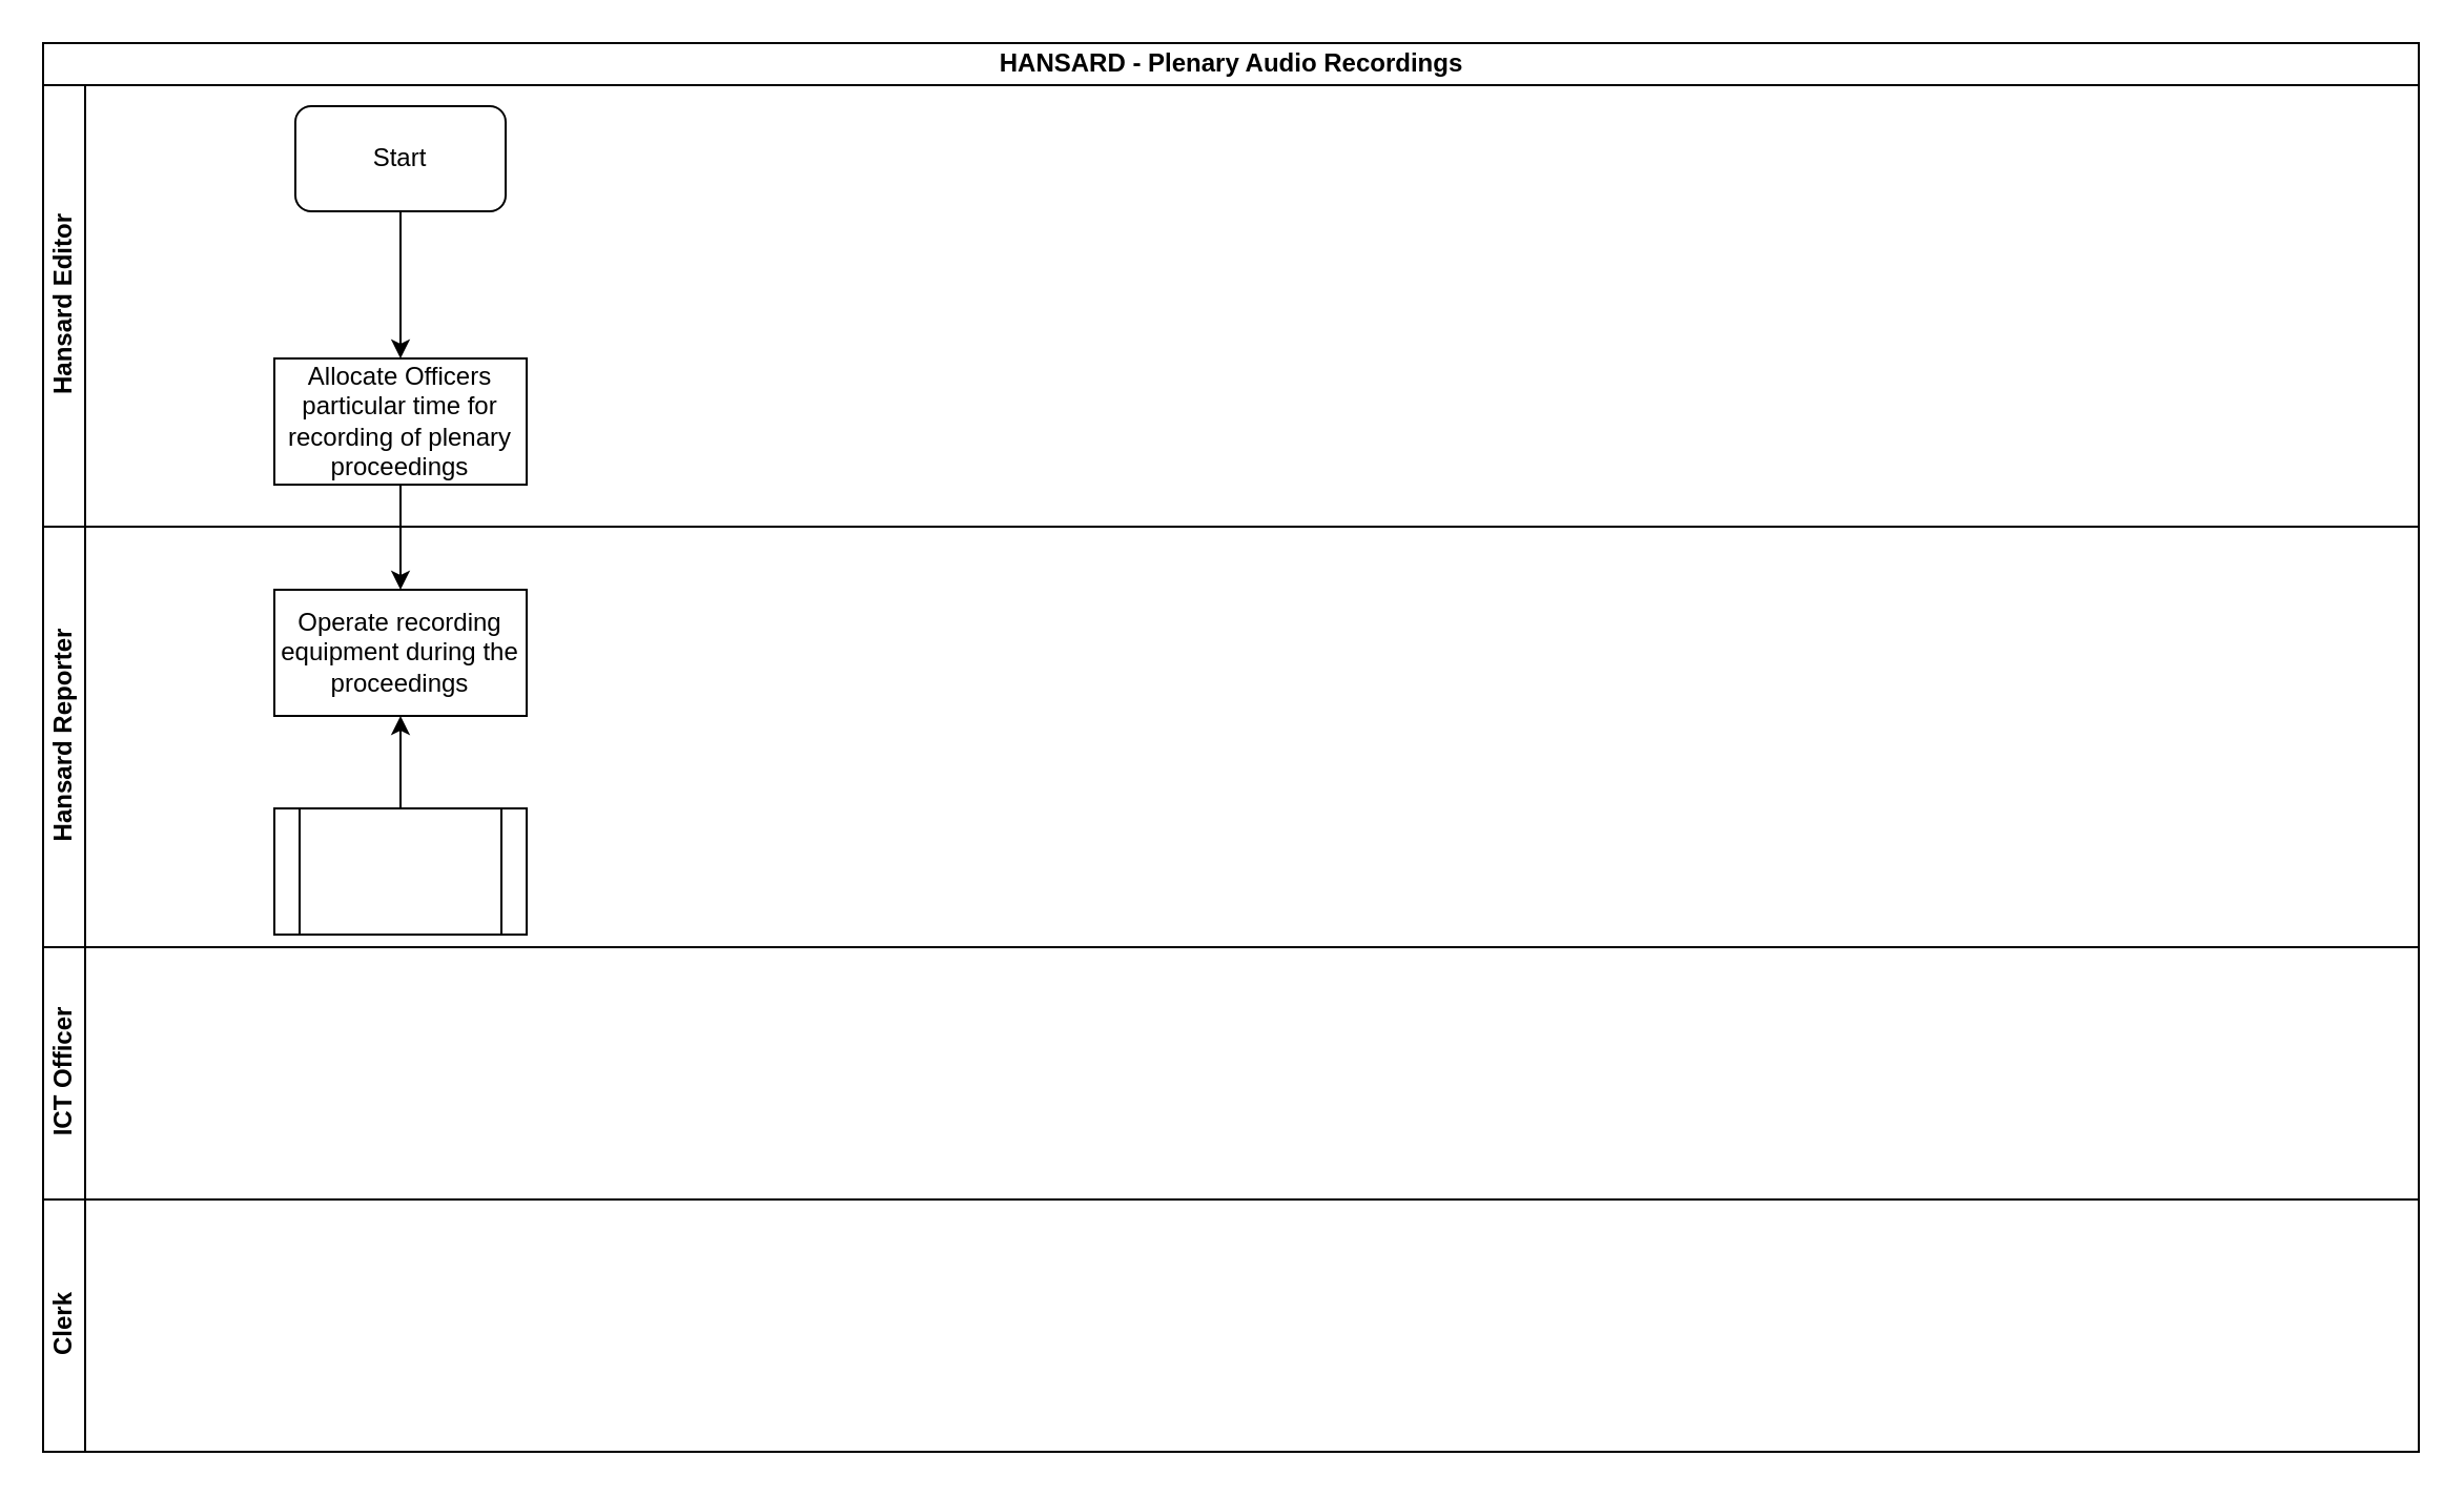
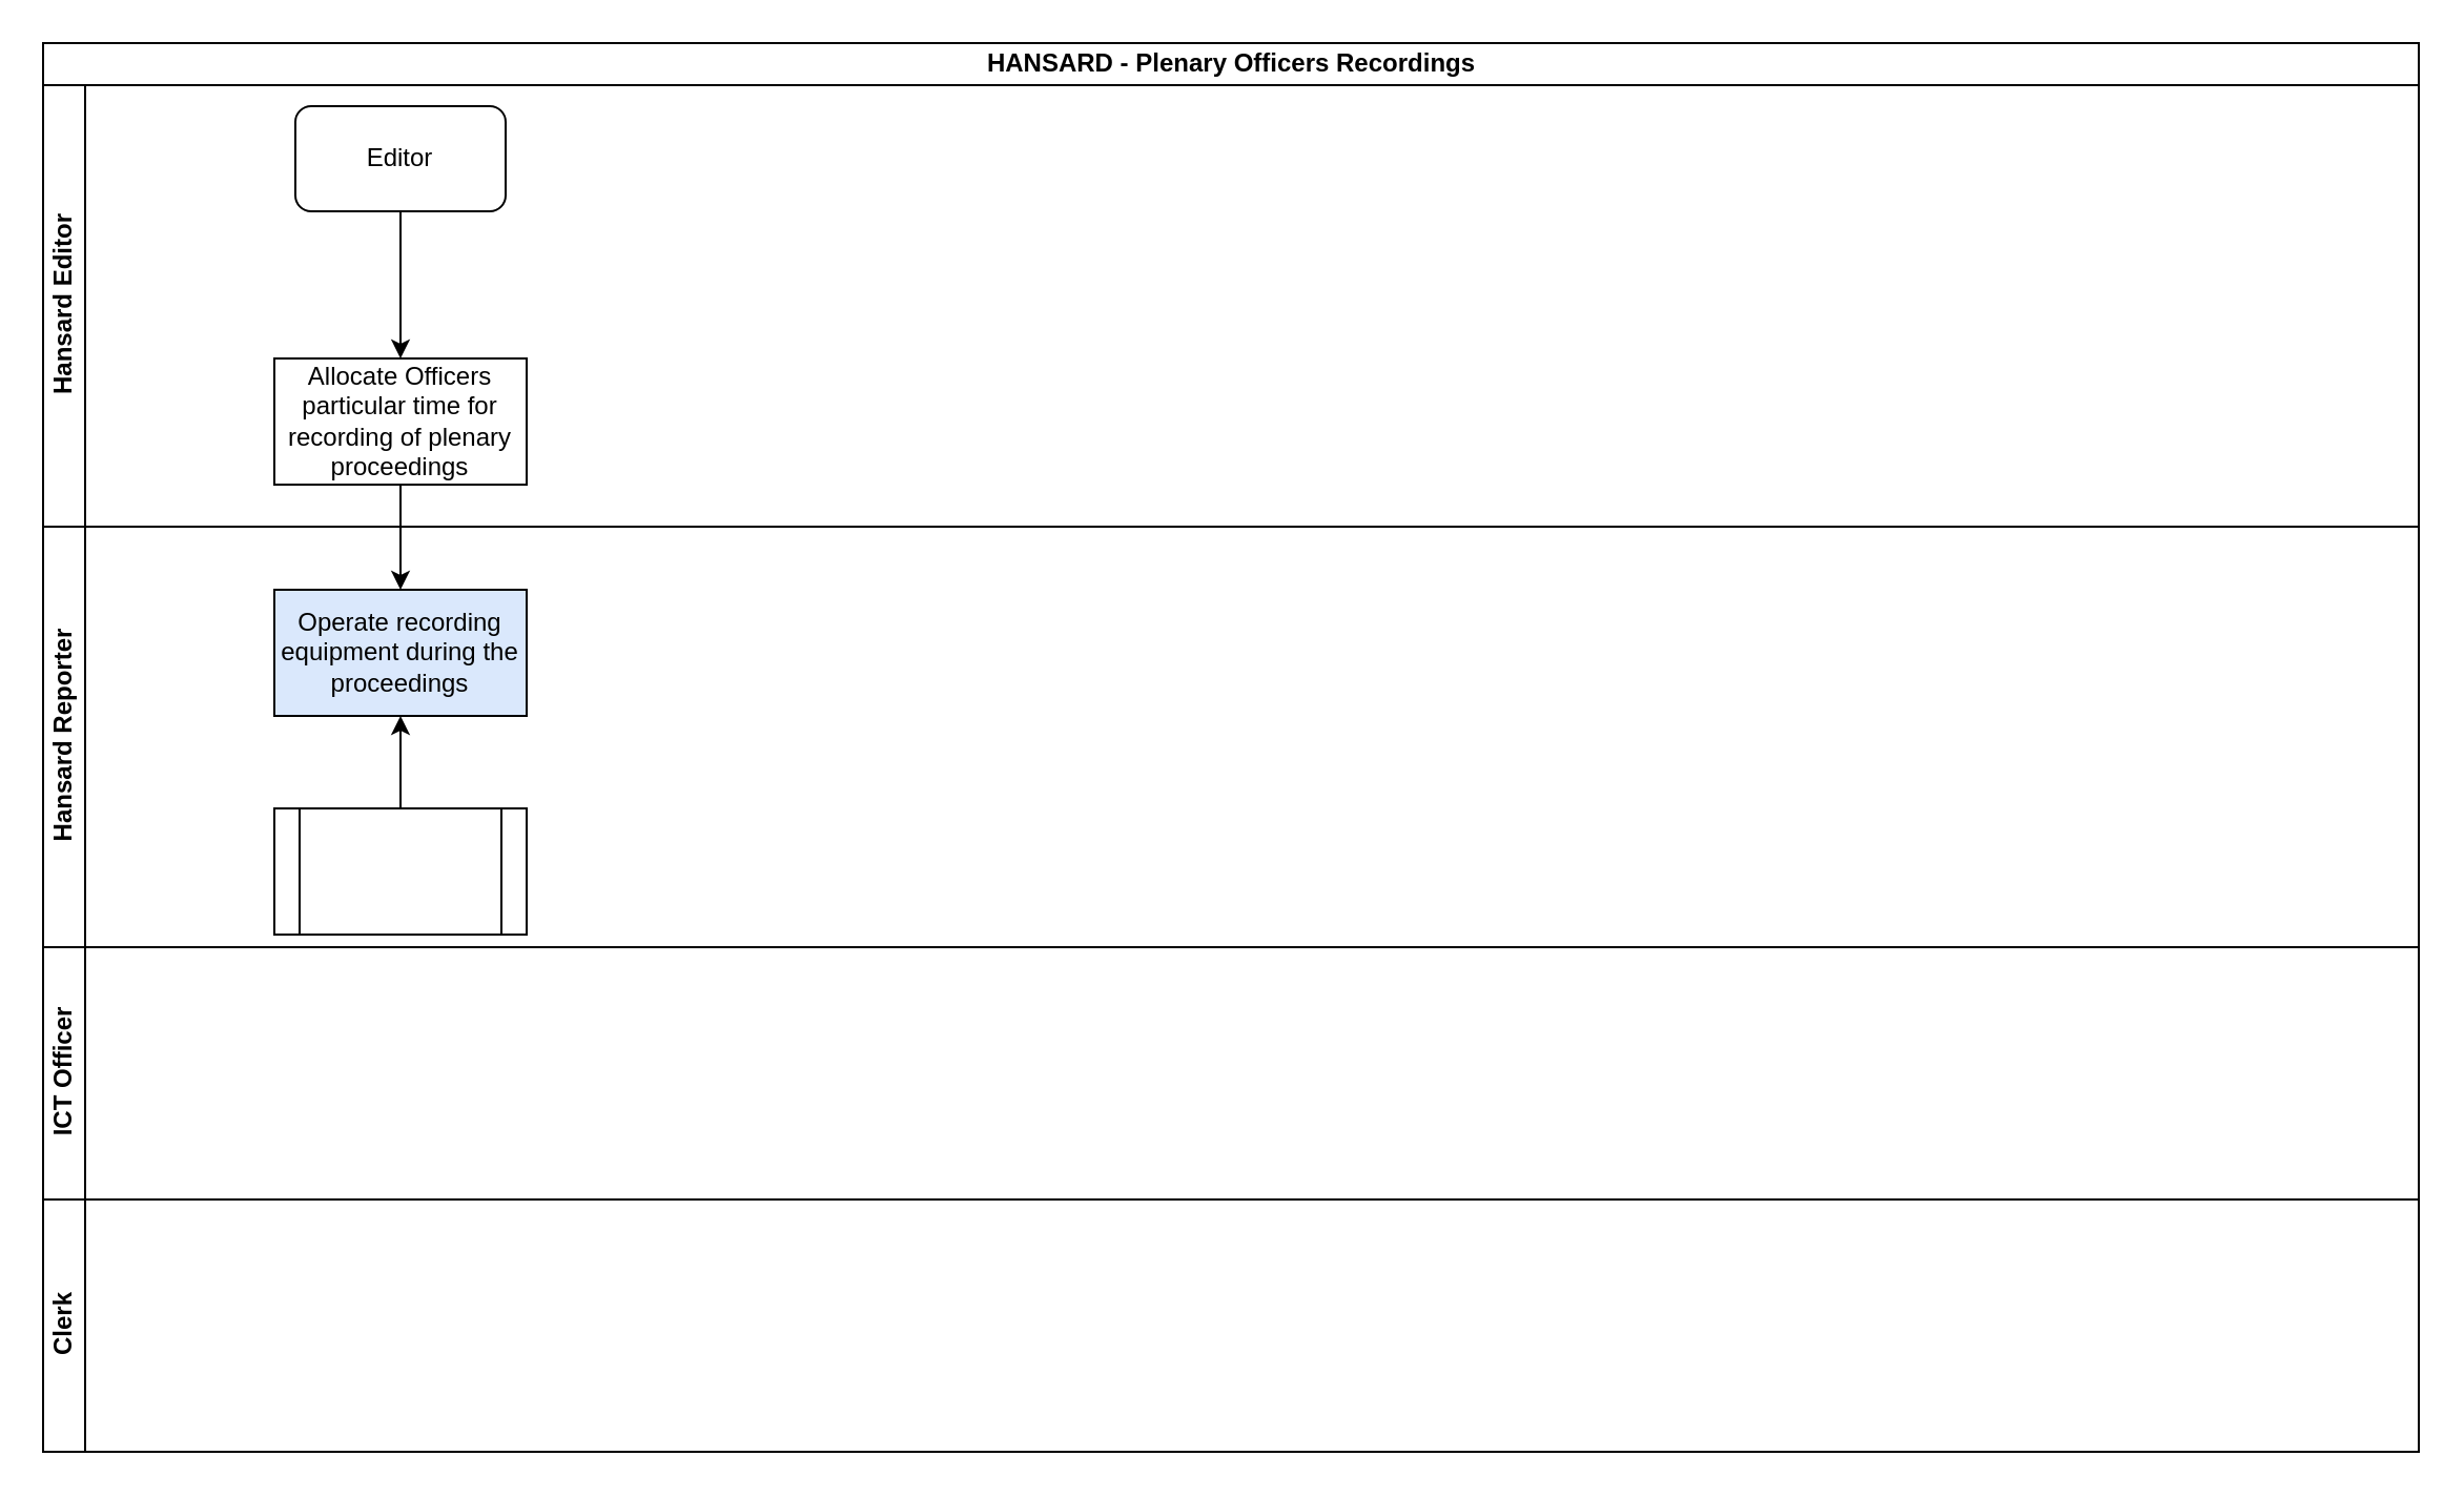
- <mxCell id="2" value="HANSARD - Plenary Audio Recordings" style="swimlane;html=1;childLayout=stackLayout;resizeParent=1;resizeParentMax=0;horizontal=1;startSize=20;horizontalStack=0;" vertex="1" parent="1"><mxGeometry x="20" y="20" width="1130" height="670" as="geometry" /></mxCell>
+ <mxCell id="2" value="HANSARD - Plenary Officers Recordings" style="swimlane;html=1;childLayout=stackLayout;resizeParent=1;resizeParentMax=0;horizontal=1;startSize=20;horizontalStack=0;" vertex="1" parent="1"><mxGeometry x="20" y="20" width="1130" height="670" as="geometry" /></mxCell>
- <mxCell id="4" value="Start" style="rounded=1;whiteSpace=wrap;html=1;" vertex="1" parent="3"><mxGeometry x="120" y="10" width="100" height="50" as="geometry" /></mxCell>
+ <mxCell id="4" value="Editor" style="rounded=1;whiteSpace=wrap;html=1;" vertex="1" parent="3"><mxGeometry x="120" y="10" width="100" height="50" as="geometry" /></mxCell>
- <mxCell id="8" value="Operate recording equipment during the proceedings" style="whiteSpace=wrap;html=1;rounded=0;" vertex="1" parent="7"><mxGeometry x="110" y="30" width="120" height="60" as="geometry" /></mxCell>
+ <mxCell id="8" value="Operate recording equipment during the proceedings" style="whiteSpace=wrap;html=1;rounded=0;fillColor=#dae8fc;" vertex="1" parent="7"><mxGeometry x="110" y="30" width="120" height="60" as="geometry" /></mxCell>
